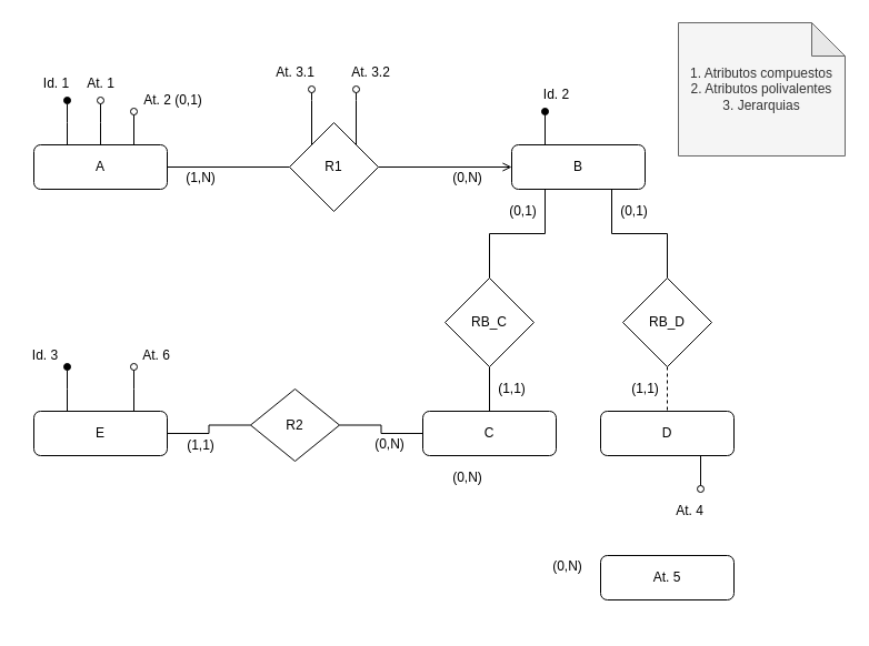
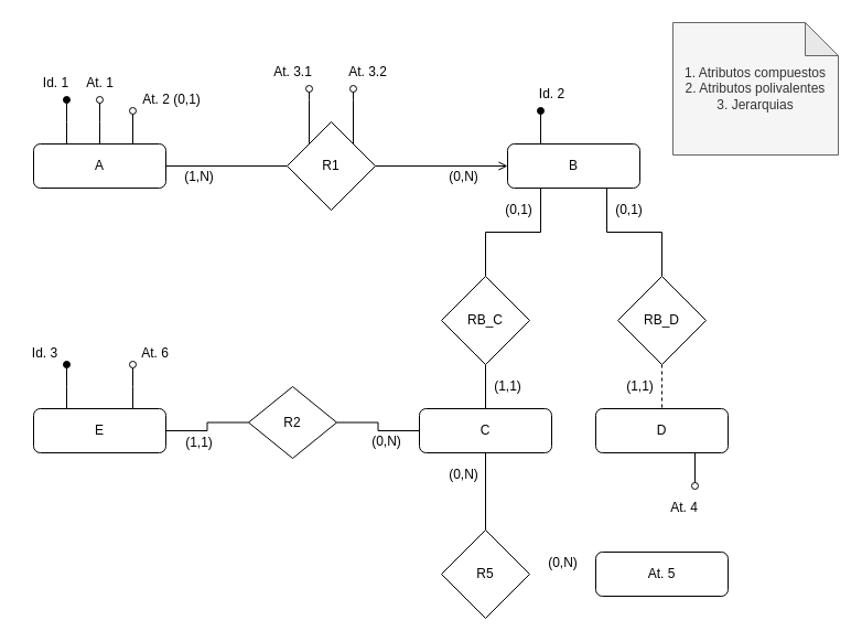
+ <mxCell id="23" style="edgeStyle=orthogonalEdgeStyle;rounded=0;orthogonalLoop=1;jettySize=auto;html=1;exitX=0.5;exitY=1;exitDx=0;exitDy=0;entryX=0.5;entryY=0;entryDx=0;entryDy=0;endArrow=none;endFill=0;" edge="1" parent="1" source="24" target="32"><mxGeometry relative="1" as="geometry" /></mxCell>
+ <mxCell id="32" value="R5" style="rhombus;whiteSpace=wrap;html=1;" vertex="1" parent="1"><mxGeometry x="400" y="480" width="80" height="80" as="geometry" /></mxCell>
